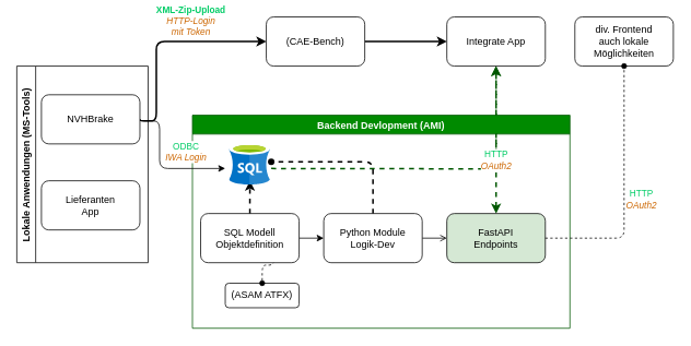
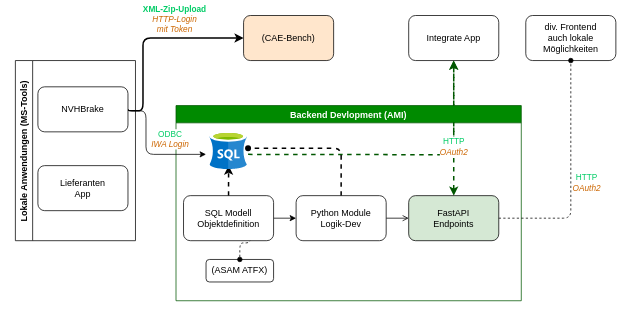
- <mxCell id="5" value="(CAE-Bench)" style="rounded=1;whiteSpace=wrap;html=1;" parent="1" vertex="1"><mxGeometry x="324" y="20" width="120" height="60" as="geometry" /></mxCell>
+ <mxCell id="5" value="(CAE-Bench)" style="rounded=1;whiteSpace=wrap;html=1;fillColor=#ffe6cc;" parent="1" vertex="1"><mxGeometry x="324" y="20" width="120" height="60" as="geometry" /></mxCell>
- <mxCell id="4" style="edgeStyle=orthogonalEdgeStyle;html=1;entryX=0;entryY=0.5;entryDx=0;entryDy=0;strokeWidth=2;" parent="1" source="5" target="6" edge="1"><mxGeometry relative="1" as="geometry" /></mxCell>
